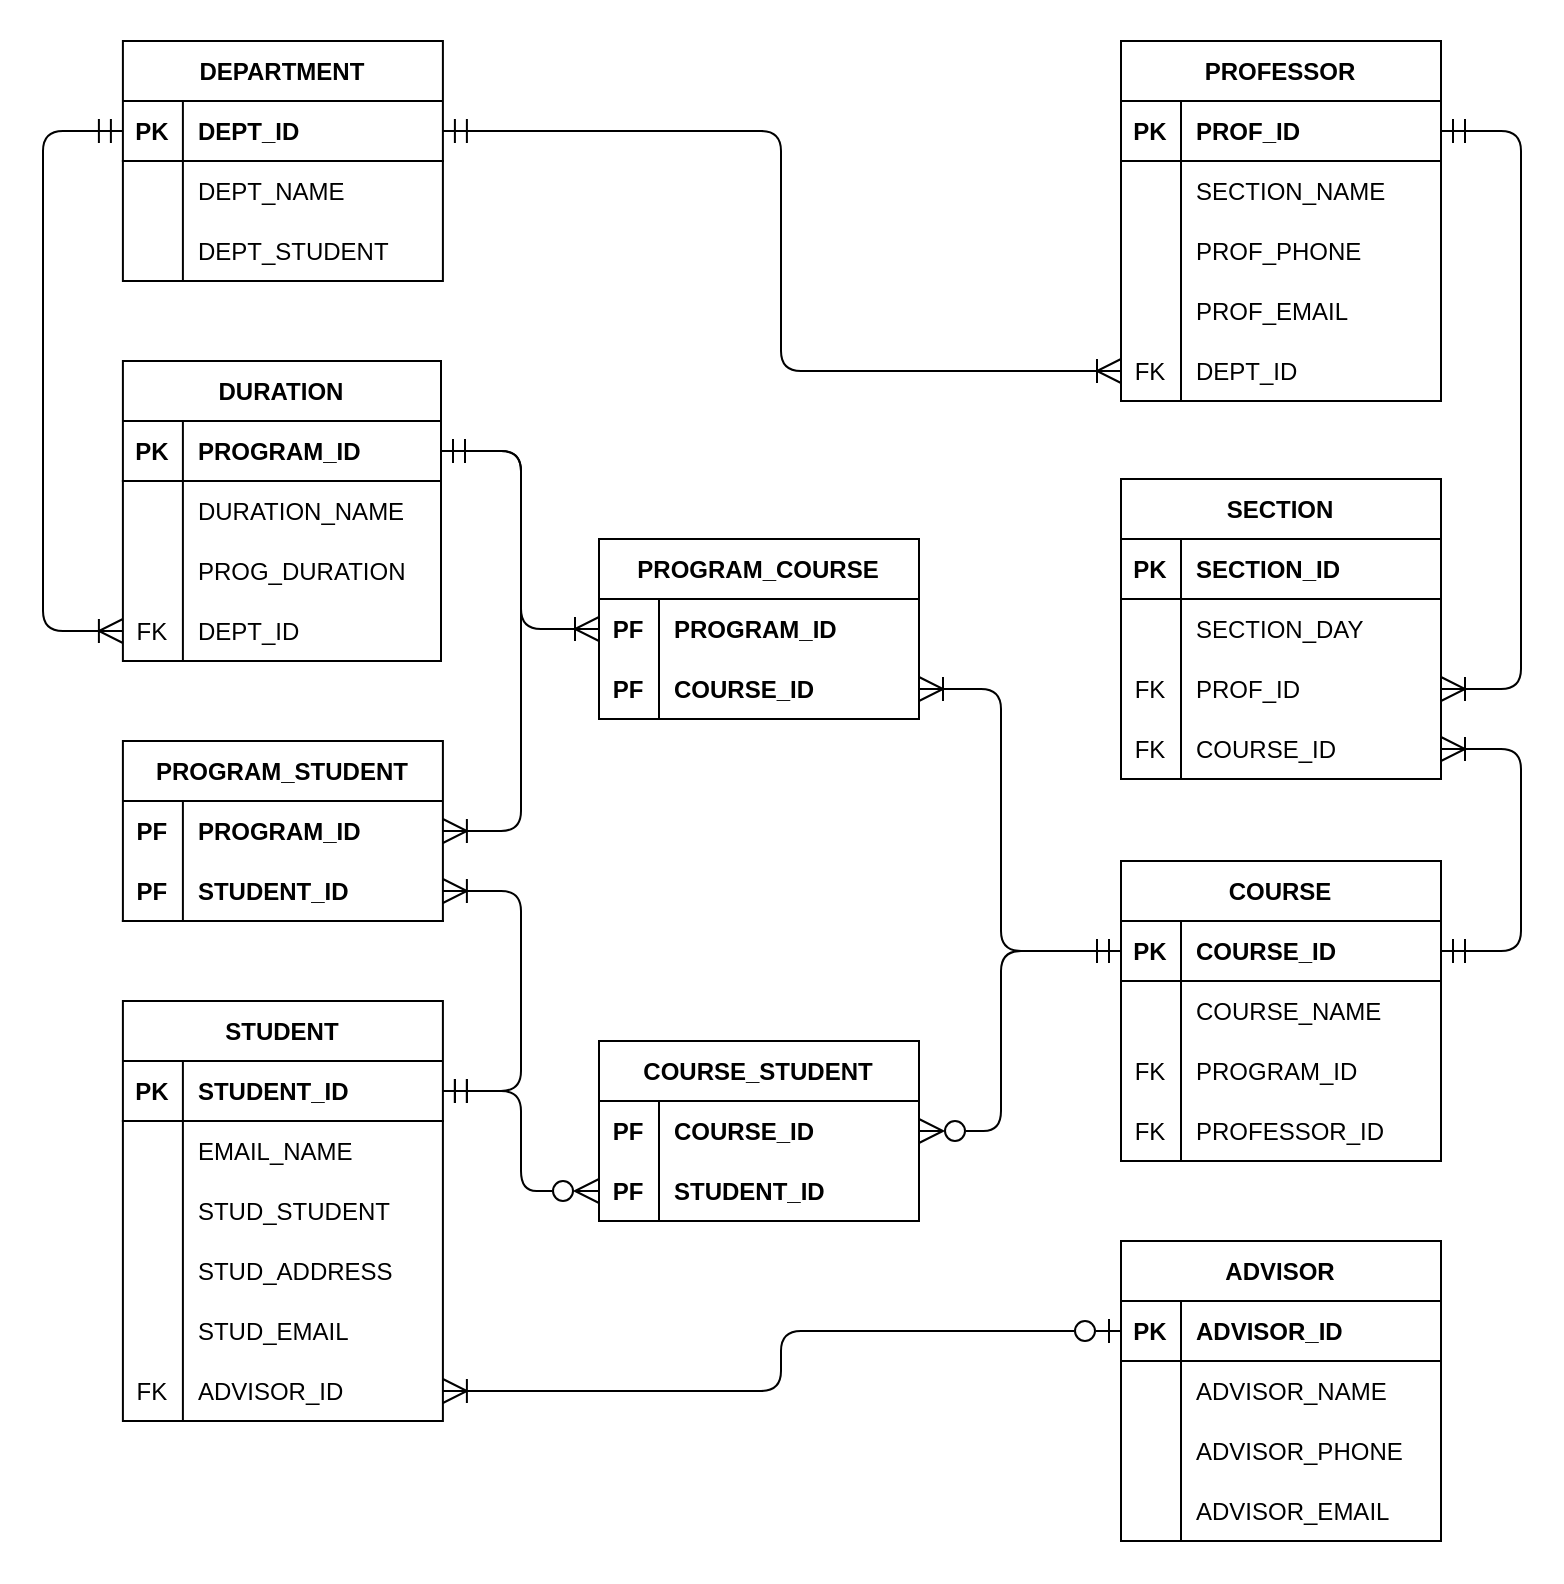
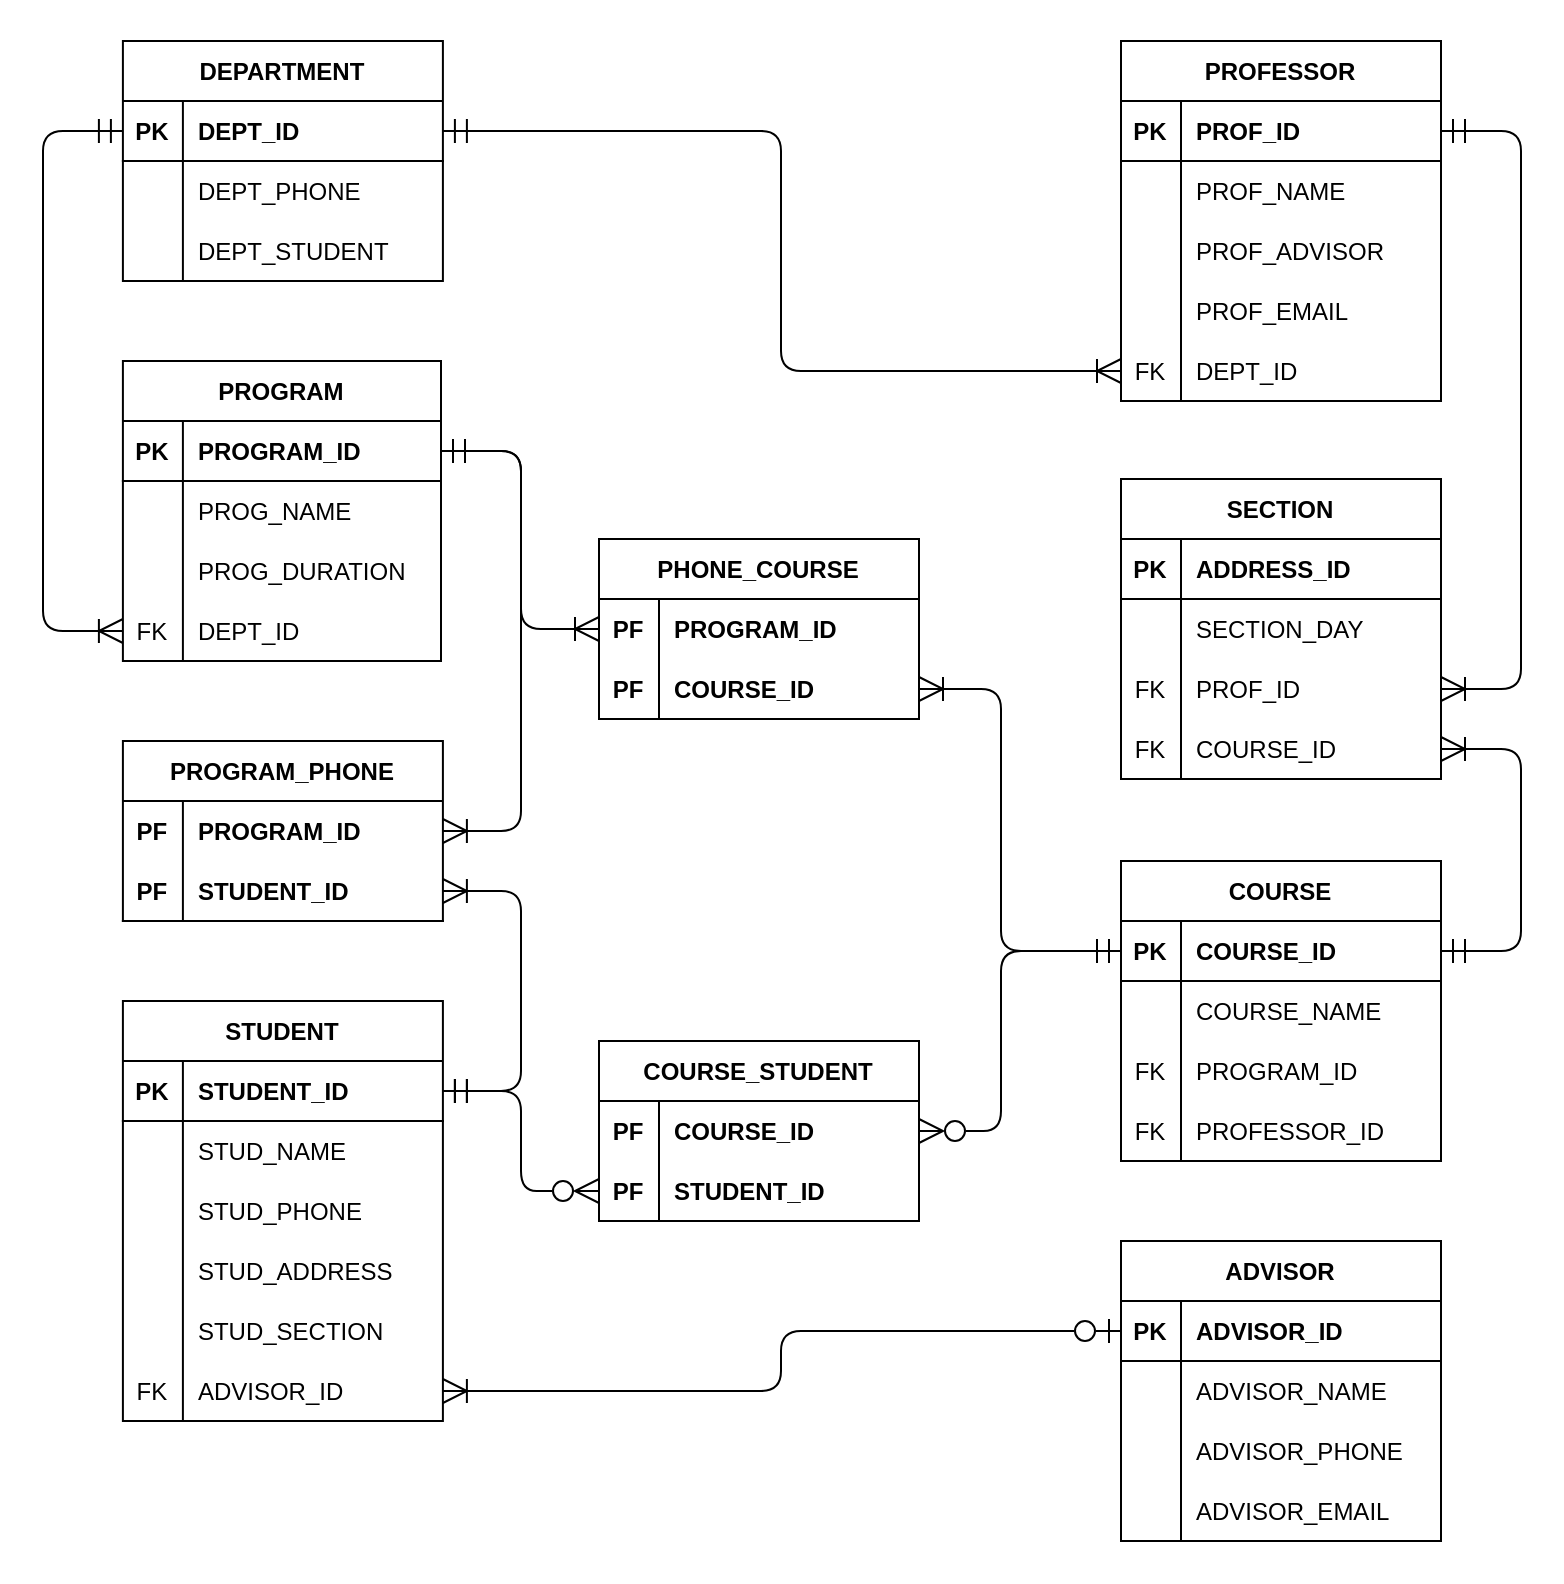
- <mxCell id="21" value="DEPT_NAME" style="shape=partialRectangle;connectable=0;fillColor=none;top=0;left=0;bottom=0;right=0;align=left;spacingLeft=6;overflow=hidden;strokeColor=default;" parent="19" vertex="1"><mxGeometry x="30" width="130" height="30" as="geometry"><mxRectangle width="130" height="30" as="alternateBounds" /></mxGeometry></mxCell>
+ <mxCell id="21" value="DEPT_PHONE" style="shape=partialRectangle;connectable=0;fillColor=none;top=0;left=0;bottom=0;right=0;align=left;spacingLeft=6;overflow=hidden;strokeColor=default;" parent="19" vertex="1"><mxGeometry x="30" width="130" height="30" as="geometry"><mxRectangle width="130" height="30" as="alternateBounds" /></mxGeometry></mxCell>
- <mxCell id="70" value="SECTION_NAME" style="shape=partialRectangle;connectable=0;fillColor=none;top=0;left=0;bottom=0;right=0;align=left;spacingLeft=6;overflow=hidden;strokeColor=default;" parent="68" vertex="1"><mxGeometry x="30" width="130" height="30" as="geometry"><mxRectangle width="130" height="30" as="alternateBounds" /></mxGeometry></mxCell>
+ <mxCell id="70" value="PROF_NAME" style="shape=partialRectangle;connectable=0;fillColor=none;top=0;left=0;bottom=0;right=0;align=left;spacingLeft=6;overflow=hidden;strokeColor=default;" parent="68" vertex="1"><mxGeometry x="30" width="130" height="30" as="geometry"><mxRectangle width="130" height="30" as="alternateBounds" /></mxGeometry></mxCell>
- <mxCell id="73" value="PROF_PHONE" style="shape=partialRectangle;connectable=0;fillColor=none;top=0;left=0;bottom=0;right=0;align=left;spacingLeft=6;overflow=hidden;strokeColor=default;" parent="71" vertex="1"><mxGeometry x="30" width="130" height="30" as="geometry"><mxRectangle width="130" height="30" as="alternateBounds" /></mxGeometry></mxCell>
+ <mxCell id="73" value="PROF_ADVISOR" style="shape=partialRectangle;connectable=0;fillColor=none;top=0;left=0;bottom=0;right=0;align=left;spacingLeft=6;overflow=hidden;strokeColor=default;" parent="71" vertex="1"><mxGeometry x="30" width="130" height="30" as="geometry"><mxRectangle width="130" height="30" as="alternateBounds" /></mxGeometry></mxCell>
- <mxCell id="2" value="DURATION" style="shape=table;startSize=30;container=1;collapsible=1;childLayout=tableLayout;fixedRows=1;rowLines=0;fontStyle=1;align=center;resizeLast=1;" parent="1" vertex="1"><mxGeometry x="60.95" y="180" width="159.05" height="150" as="geometry"><mxRectangle x="170" y="80" width="120" height="30" as="alternateBounds" /></mxGeometry></mxCell>
+ <mxCell id="2" value="PROGRAM" style="shape=table;startSize=30;container=1;collapsible=1;childLayout=tableLayout;fixedRows=1;rowLines=0;fontStyle=1;align=center;resizeLast=1;" parent="1" vertex="1"><mxGeometry x="60.95" y="180" width="159.05" height="150" as="geometry"><mxRectangle x="170" y="80" width="120" height="30" as="alternateBounds" /></mxGeometry></mxCell>
- <mxCell id="8" value="DURATION_NAME" style="shape=partialRectangle;connectable=0;fillColor=none;top=0;left=0;bottom=0;right=0;align=left;spacingLeft=6;overflow=hidden;strokeColor=default;" parent="6" vertex="1"><mxGeometry x="30" width="129.05" height="30" as="geometry"><mxRectangle width="129.05" height="30" as="alternateBounds" /></mxGeometry></mxCell>
+ <mxCell id="8" value="PROG_NAME" style="shape=partialRectangle;connectable=0;fillColor=none;top=0;left=0;bottom=0;right=0;align=left;spacingLeft=6;overflow=hidden;strokeColor=default;" parent="6" vertex="1"><mxGeometry x="30" width="129.05" height="30" as="geometry"><mxRectangle width="129.05" height="30" as="alternateBounds" /></mxGeometry></mxCell>
- <mxCell id="118" value="PROGRAM_COURSE" style="shape=table;startSize=30;container=1;collapsible=1;childLayout=tableLayout;fixedRows=1;rowLines=0;fontStyle=1;align=center;resizeLast=1;" parent="1" vertex="1"><mxGeometry x="299" y="269" width="160" height="90" as="geometry" /></mxCell>
+ <mxCell id="118" value="PHONE_COURSE" style="shape=table;startSize=30;container=1;collapsible=1;childLayout=tableLayout;fixedRows=1;rowLines=0;fontStyle=1;align=center;resizeLast=1;" parent="1" vertex="1"><mxGeometry x="299" y="269" width="160" height="90" as="geometry" /></mxCell>
- <mxCell id="96" value="SECTION_ID" style="shape=partialRectangle;connectable=0;fillColor=none;top=0;left=0;bottom=0;right=0;align=left;spacingLeft=6;fontStyle=1;overflow=hidden;" parent="94" vertex="1"><mxGeometry x="30" width="130" height="30" as="geometry"><mxRectangle width="130" height="30" as="alternateBounds" /></mxGeometry></mxCell>
+ <mxCell id="96" value="ADDRESS_ID" style="shape=partialRectangle;connectable=0;fillColor=none;top=0;left=0;bottom=0;right=0;align=left;spacingLeft=6;fontStyle=1;overflow=hidden;" parent="94" vertex="1"><mxGeometry x="30" width="130" height="30" as="geometry"><mxRectangle width="130" height="30" as="alternateBounds" /></mxGeometry></mxCell>
- <mxCell id="25" value="PROGRAM_STUDENT" style="shape=table;startSize=30;container=1;collapsible=1;childLayout=tableLayout;fixedRows=1;rowLines=0;fontStyle=1;align=center;resizeLast=1;" parent="1" vertex="1"><mxGeometry x="60.95" y="370" width="160" height="90" as="geometry" /></mxCell>
+ <mxCell id="25" value="PROGRAM_PHONE" style="shape=table;startSize=30;container=1;collapsible=1;childLayout=tableLayout;fixedRows=1;rowLines=0;fontStyle=1;align=center;resizeLast=1;" parent="1" vertex="1"><mxGeometry x="60.95" y="370" width="160" height="90" as="geometry" /></mxCell>
- <mxCell id="38" value="EMAIL_NAME" style="shape=partialRectangle;connectable=0;fillColor=none;top=0;left=0;bottom=0;right=0;align=left;spacingLeft=6;overflow=hidden;strokeColor=default;" parent="36" vertex="1"><mxGeometry x="30" width="130" height="30" as="geometry"><mxRectangle width="130" height="30" as="alternateBounds" /></mxGeometry></mxCell>
+ <mxCell id="38" value="STUD_NAME" style="shape=partialRectangle;connectable=0;fillColor=none;top=0;left=0;bottom=0;right=0;align=left;spacingLeft=6;overflow=hidden;strokeColor=default;" parent="36" vertex="1"><mxGeometry x="30" width="130" height="30" as="geometry"><mxRectangle width="130" height="30" as="alternateBounds" /></mxGeometry></mxCell>
- <mxCell id="41" value="STUD_STUDENT" style="shape=partialRectangle;connectable=0;fillColor=none;top=0;left=0;bottom=0;right=0;align=left;spacingLeft=6;overflow=hidden;strokeColor=default;" parent="39" vertex="1"><mxGeometry x="30" width="130" height="30" as="geometry"><mxRectangle width="130" height="30" as="alternateBounds" /></mxGeometry></mxCell>
+ <mxCell id="41" value="STUD_PHONE" style="shape=partialRectangle;connectable=0;fillColor=none;top=0;left=0;bottom=0;right=0;align=left;spacingLeft=6;overflow=hidden;strokeColor=default;" parent="39" vertex="1"><mxGeometry x="30" width="130" height="30" as="geometry"><mxRectangle width="130" height="30" as="alternateBounds" /></mxGeometry></mxCell>
- <mxCell id="47" value="STUD_EMAIL" style="shape=partialRectangle;connectable=0;fillColor=none;top=0;left=0;bottom=0;right=0;align=left;spacingLeft=6;overflow=hidden;strokeColor=default;" parent="45" vertex="1"><mxGeometry x="30" width="130" height="30" as="geometry"><mxRectangle width="130" height="30" as="alternateBounds" /></mxGeometry></mxCell>
+ <mxCell id="47" value="STUD_SECTION" style="shape=partialRectangle;connectable=0;fillColor=none;top=0;left=0;bottom=0;right=0;align=left;spacingLeft=6;overflow=hidden;strokeColor=default;" parent="45" vertex="1"><mxGeometry x="30" width="130" height="30" as="geometry"><mxRectangle width="130" height="30" as="alternateBounds" /></mxGeometry></mxCell>
